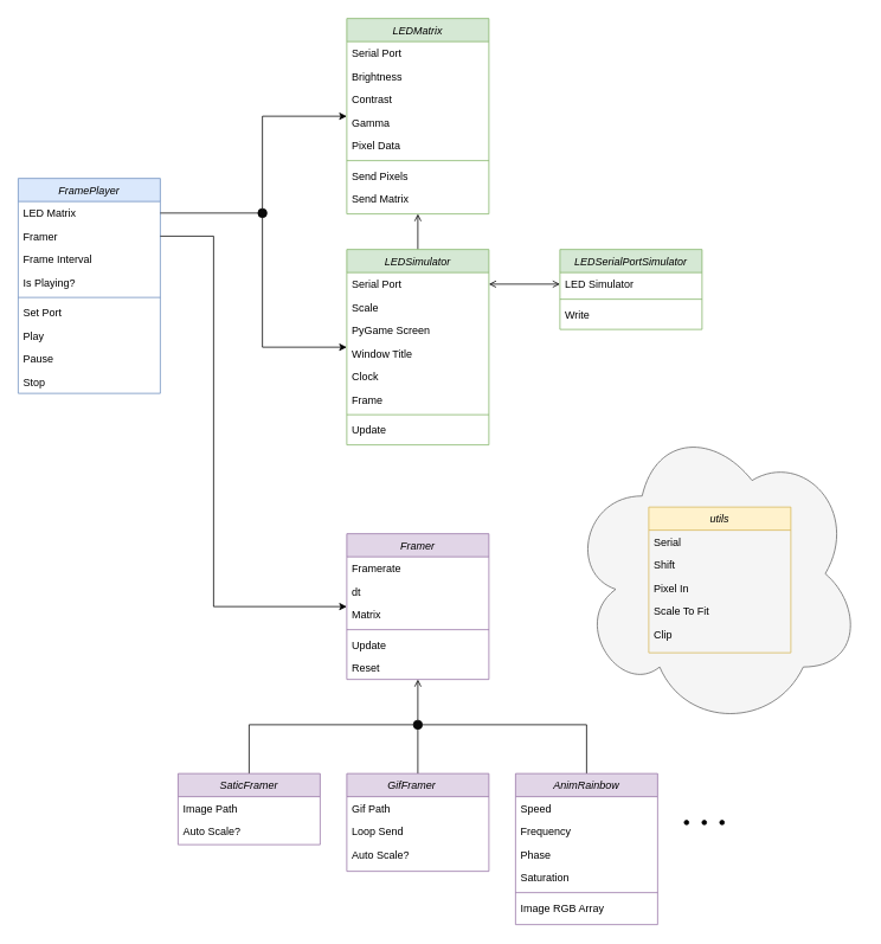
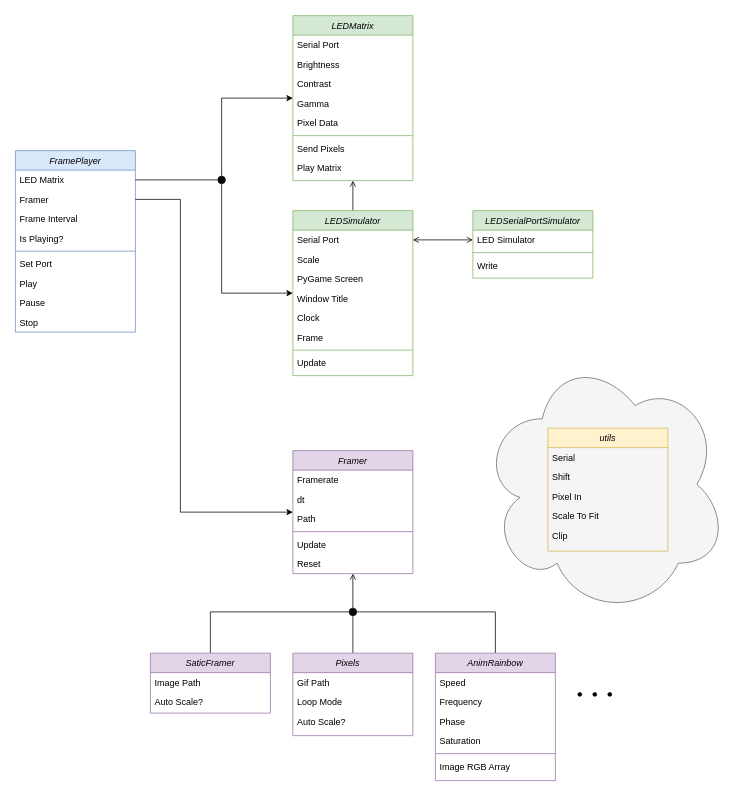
- <mxCell id="21" value="Send Matrix" style="text;align=left;verticalAlign=top;spacingLeft=4;spacingRight=4;overflow=hidden;rotatable=0;points=[[0,0.5],[1,0.5]];portConstraint=eastwest;" vertex="1" parent="13"><mxGeometry y="190" width="160" height="26" as="geometry" /></mxCell>
+ <mxCell id="21" value="Play Matrix" style="text;align=left;verticalAlign=top;spacingLeft=4;spacingRight=4;overflow=hidden;rotatable=0;points=[[0,0.5],[1,0.5]];portConstraint=eastwest;" vertex="1" parent="13"><mxGeometry y="190" width="160" height="26" as="geometry" /></mxCell>
- <mxCell id="25" value="Matrix" style="text;align=left;verticalAlign=top;spacingLeft=4;spacingRight=4;overflow=hidden;rotatable=0;points=[[0,0.5],[1,0.5]];portConstraint=eastwest;rounded=0;shadow=0;html=0;" vertex="1" parent="22"><mxGeometry y="78" width="160" height="26" as="geometry" /></mxCell>
+ <mxCell id="25" value="Path" style="text;align=left;verticalAlign=top;spacingLeft=4;spacingRight=4;overflow=hidden;rotatable=0;points=[[0,0.5],[1,0.5]];portConstraint=eastwest;rounded=0;shadow=0;html=0;" vertex="1" parent="22"><mxGeometry y="78" width="160" height="26" as="geometry" /></mxCell>
- <mxCell id="30" value="GifFramer    " style="swimlane;fontStyle=2;align=center;verticalAlign=top;childLayout=stackLayout;horizontal=1;startSize=26;horizontalStack=0;resizeParent=1;resizeLast=0;collapsible=1;marginBottom=0;rounded=0;shadow=0;strokeWidth=1;fillColor=#e1d5e7;strokeColor=#9673a6;" vertex="1" parent="1"><mxGeometry x="390" y="870" width="160" height="110" as="geometry"><mxRectangle x="700" y="490" width="160" height="26" as="alternateBounds" /></mxGeometry></mxCell>
+ <mxCell id="30" value="Pixels    " style="swimlane;fontStyle=2;align=center;verticalAlign=top;childLayout=stackLayout;horizontal=1;startSize=26;horizontalStack=0;resizeParent=1;resizeLast=0;collapsible=1;marginBottom=0;rounded=0;shadow=0;strokeWidth=1;fillColor=#e1d5e7;strokeColor=#9673a6;" vertex="1" parent="1"><mxGeometry x="390" y="870" width="160" height="110" as="geometry"><mxRectangle x="700" y="490" width="160" height="26" as="alternateBounds" /></mxGeometry></mxCell>
- <mxCell id="32" value="Loop Send" style="text;align=left;verticalAlign=top;spacingLeft=4;spacingRight=4;overflow=hidden;rotatable=0;points=[[0,0.5],[1,0.5]];portConstraint=eastwest;rounded=0;shadow=0;html=0;" vertex="1" parent="30"><mxGeometry y="52" width="160" height="26" as="geometry" /></mxCell>
+ <mxCell id="32" value="Loop Mode" style="text;align=left;verticalAlign=top;spacingLeft=4;spacingRight=4;overflow=hidden;rotatable=0;points=[[0,0.5],[1,0.5]];portConstraint=eastwest;rounded=0;shadow=0;html=0;" vertex="1" parent="30"><mxGeometry y="52" width="160" height="26" as="geometry" /></mxCell>
